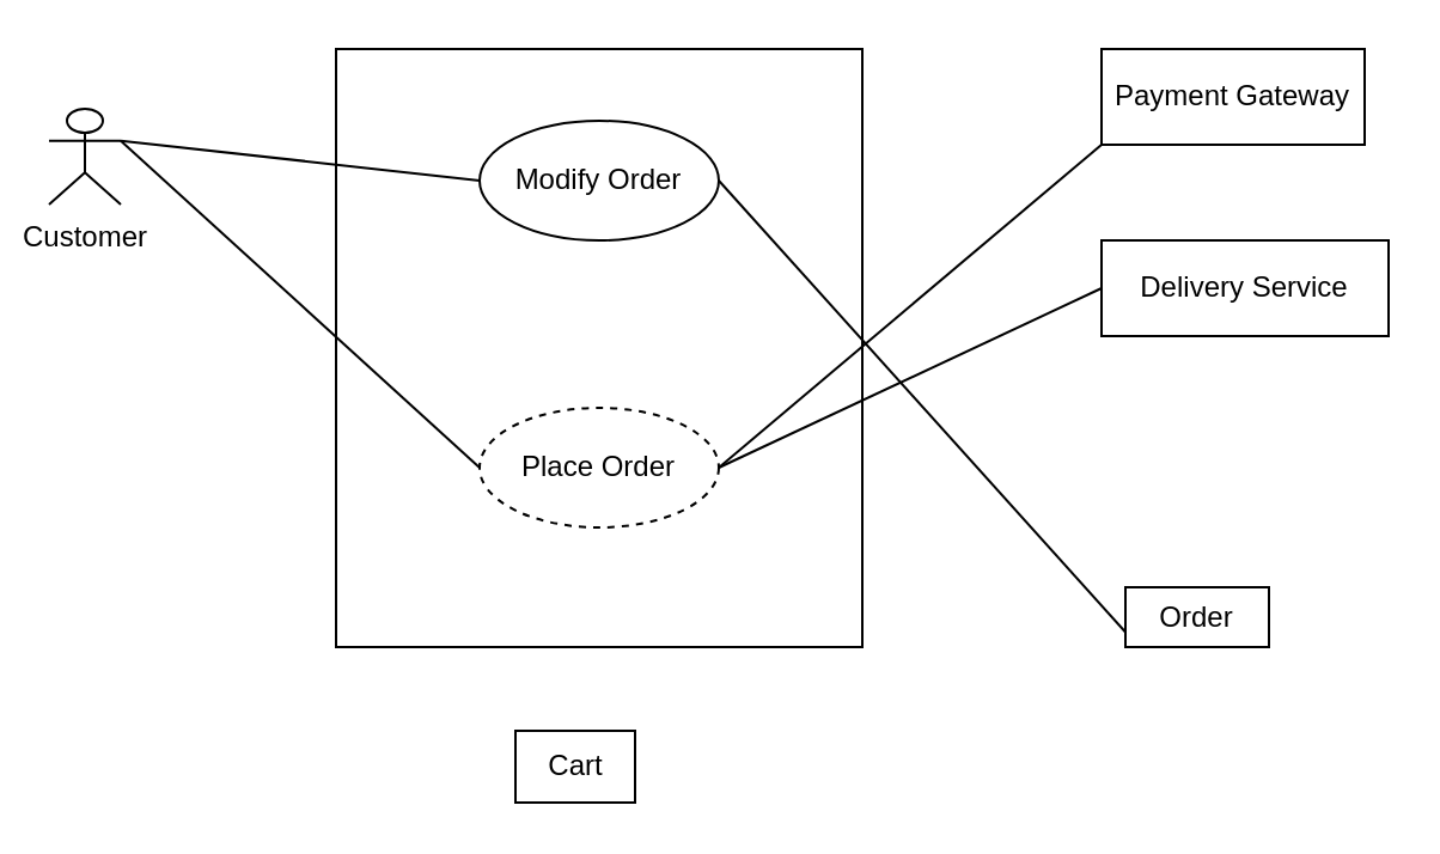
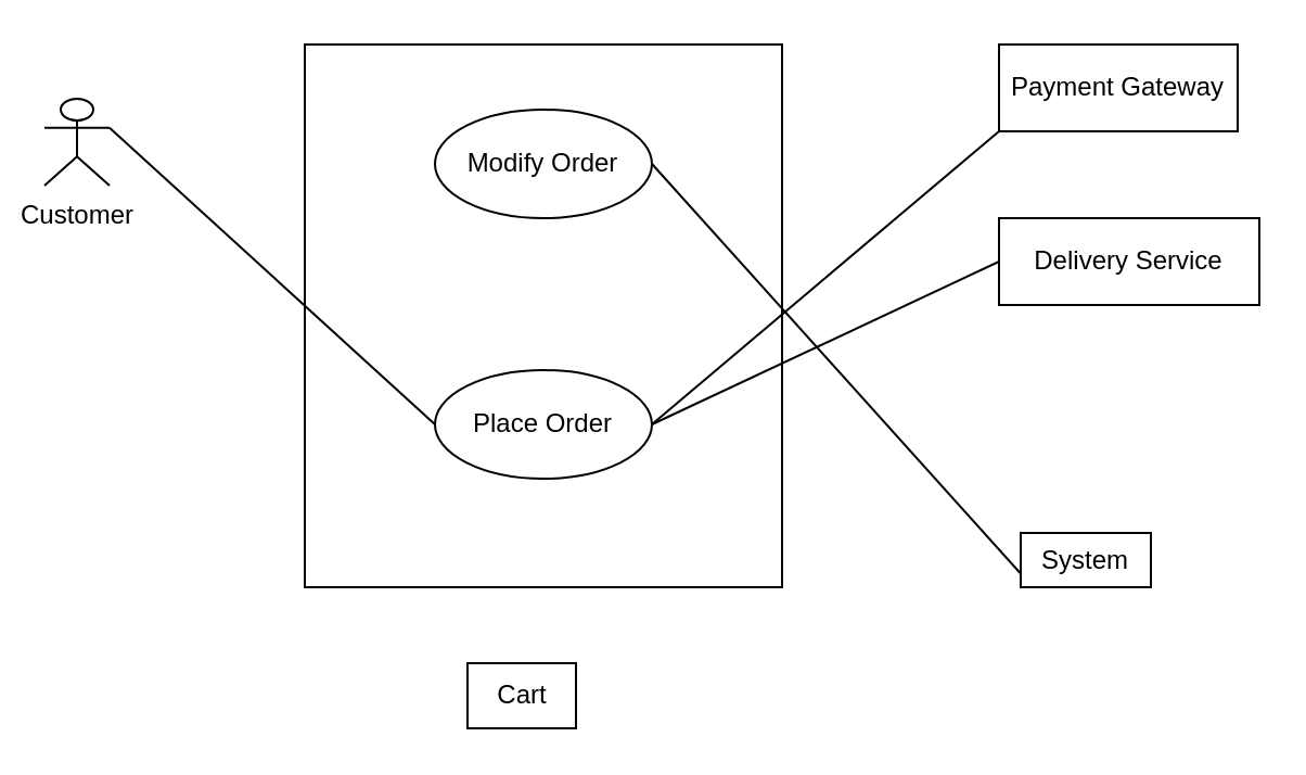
- <mxCell id="10" style="edgeStyle=none;html=1;exitX=1;exitY=0.333;exitDx=0;exitDy=0;exitPerimeter=0;entryX=0;entryY=0.5;entryDx=0;entryDy=0;endArrow=none;endFill=0;fillColor=none;strokeColor=#000000;fontColor=#000000;" parent="1" source="12" target="7" edge="1"><mxGeometry relative="1" as="geometry" /></mxCell>
- <mxCell id="5" value="Place Order" style="ellipse;whiteSpace=wrap;html=1;fillColor=none;strokeColor=#000000;fontColor=#000000;dashed=1;" parent="1" vertex="1"><mxGeometry x="200" y="170" width="100" height="50" as="geometry" /></mxCell>
+ <mxCell id="5" value="Place Order" style="ellipse;whiteSpace=wrap;html=1;fillColor=none;strokeColor=#000000;fontColor=#000000;" parent="1" vertex="1"><mxGeometry x="200" y="170" width="100" height="50" as="geometry" /></mxCell>
- <mxCell id="14" value="Order" style="rounded=0;whiteSpace=wrap;html=1;fillColor=none;strokeColor=#000000;fontColor=#000000;" parent="1" vertex="1"><mxGeometry x="470" y="245" width="60" height="25" as="geometry" /></mxCell>
+ <mxCell id="14" value="System" style="rounded=0;whiteSpace=wrap;html=1;fillColor=none;strokeColor=#000000;fontColor=#000000;" parent="1" vertex="1"><mxGeometry x="470" y="245" width="60" height="25" as="geometry" /></mxCell>
